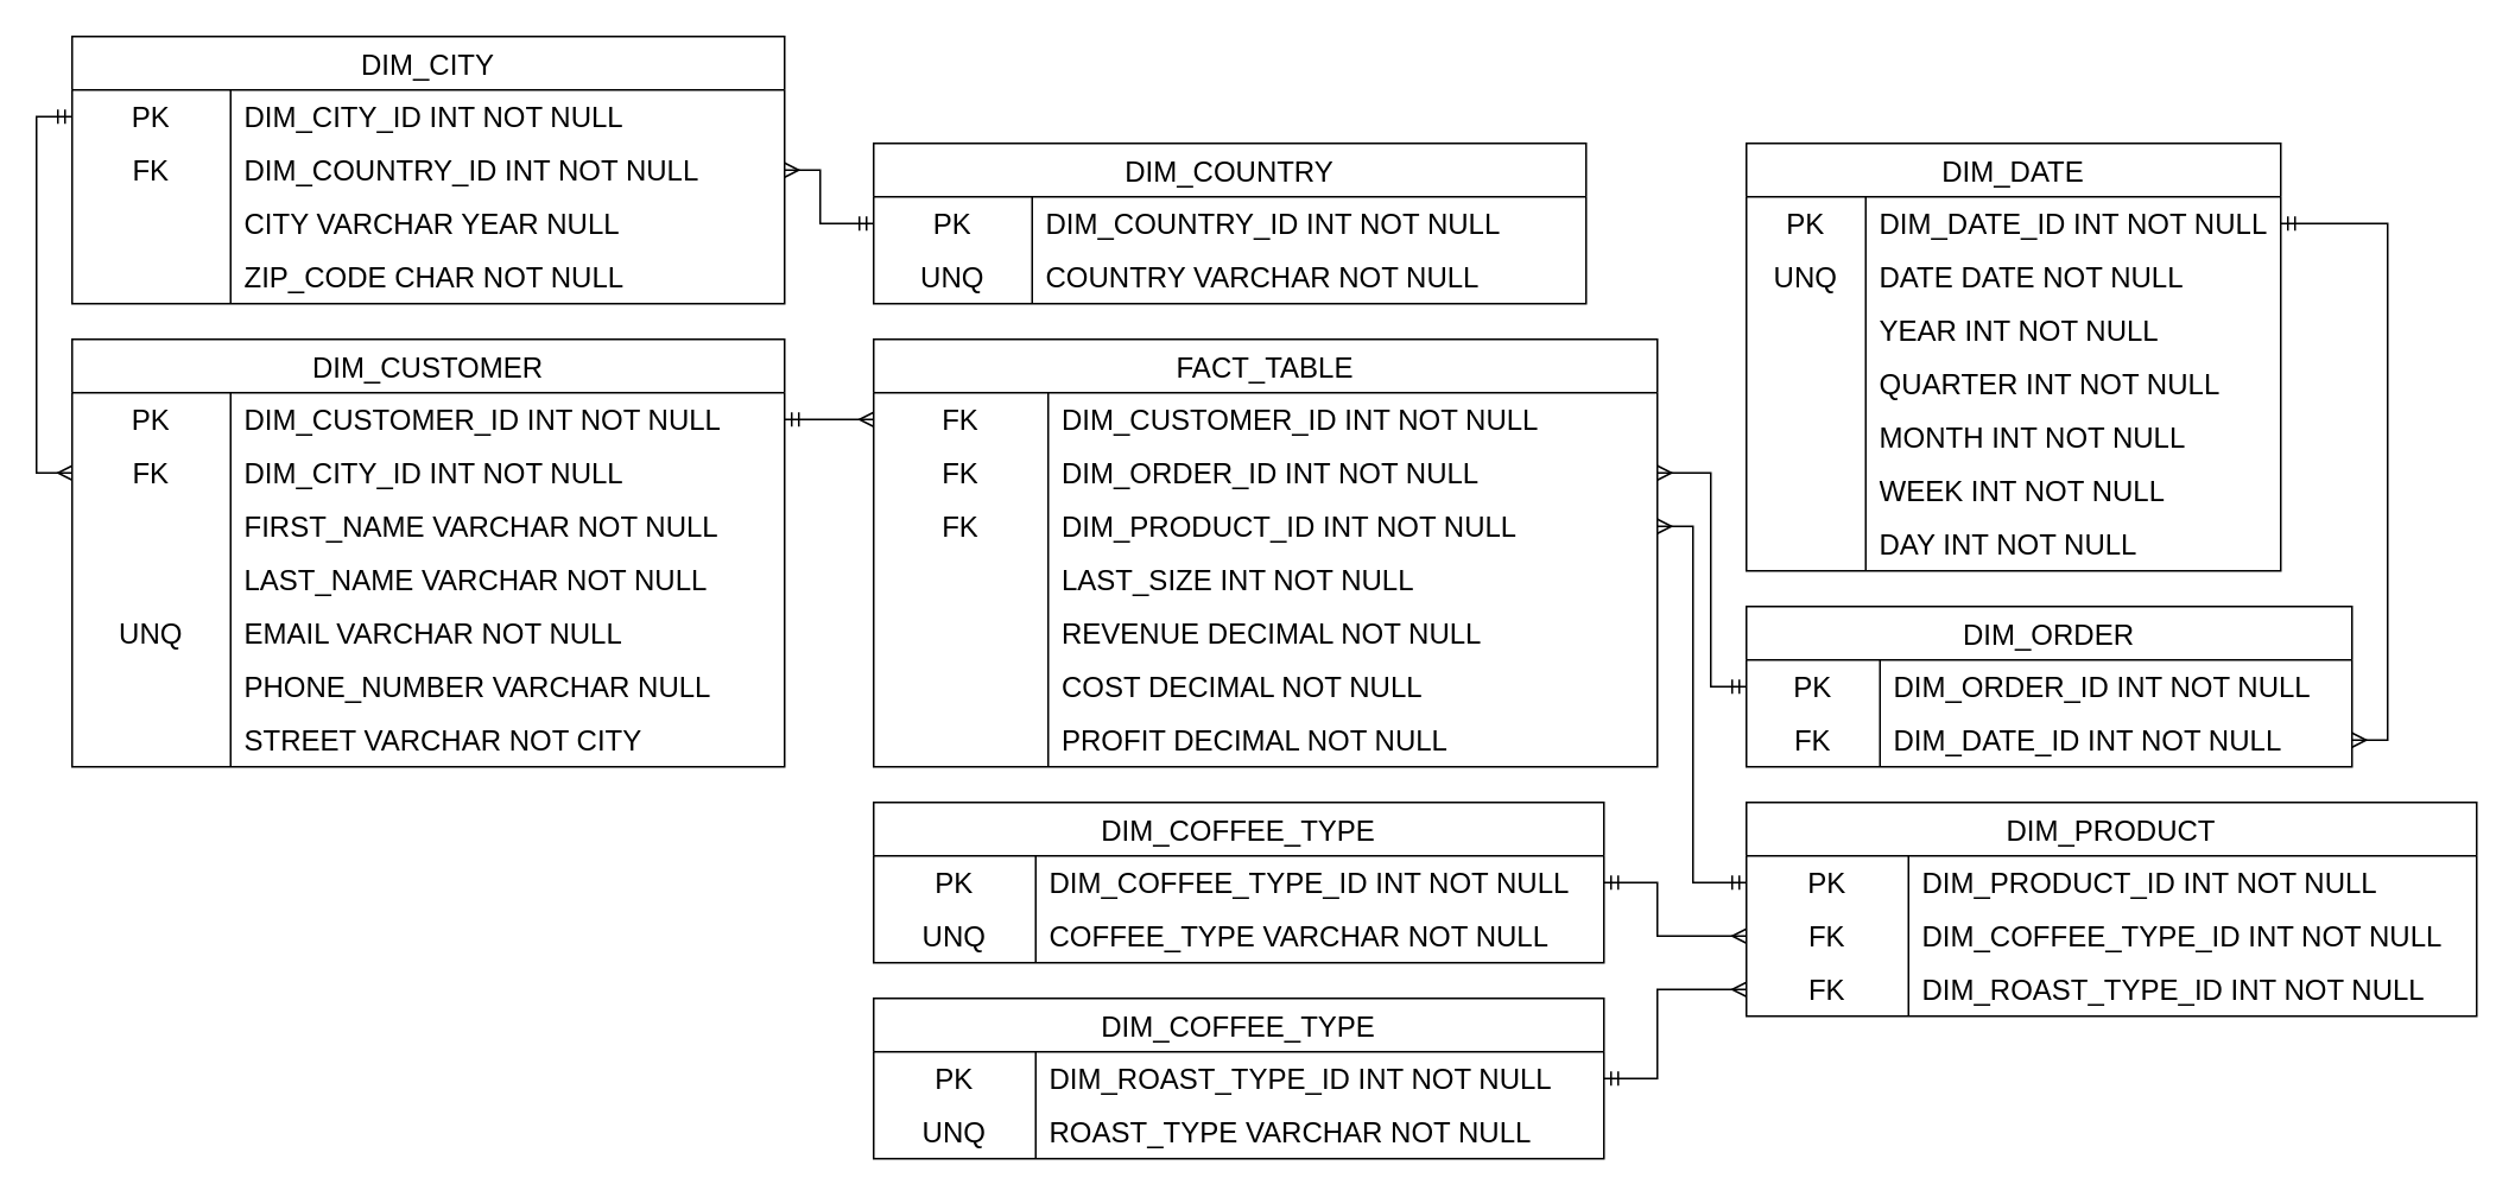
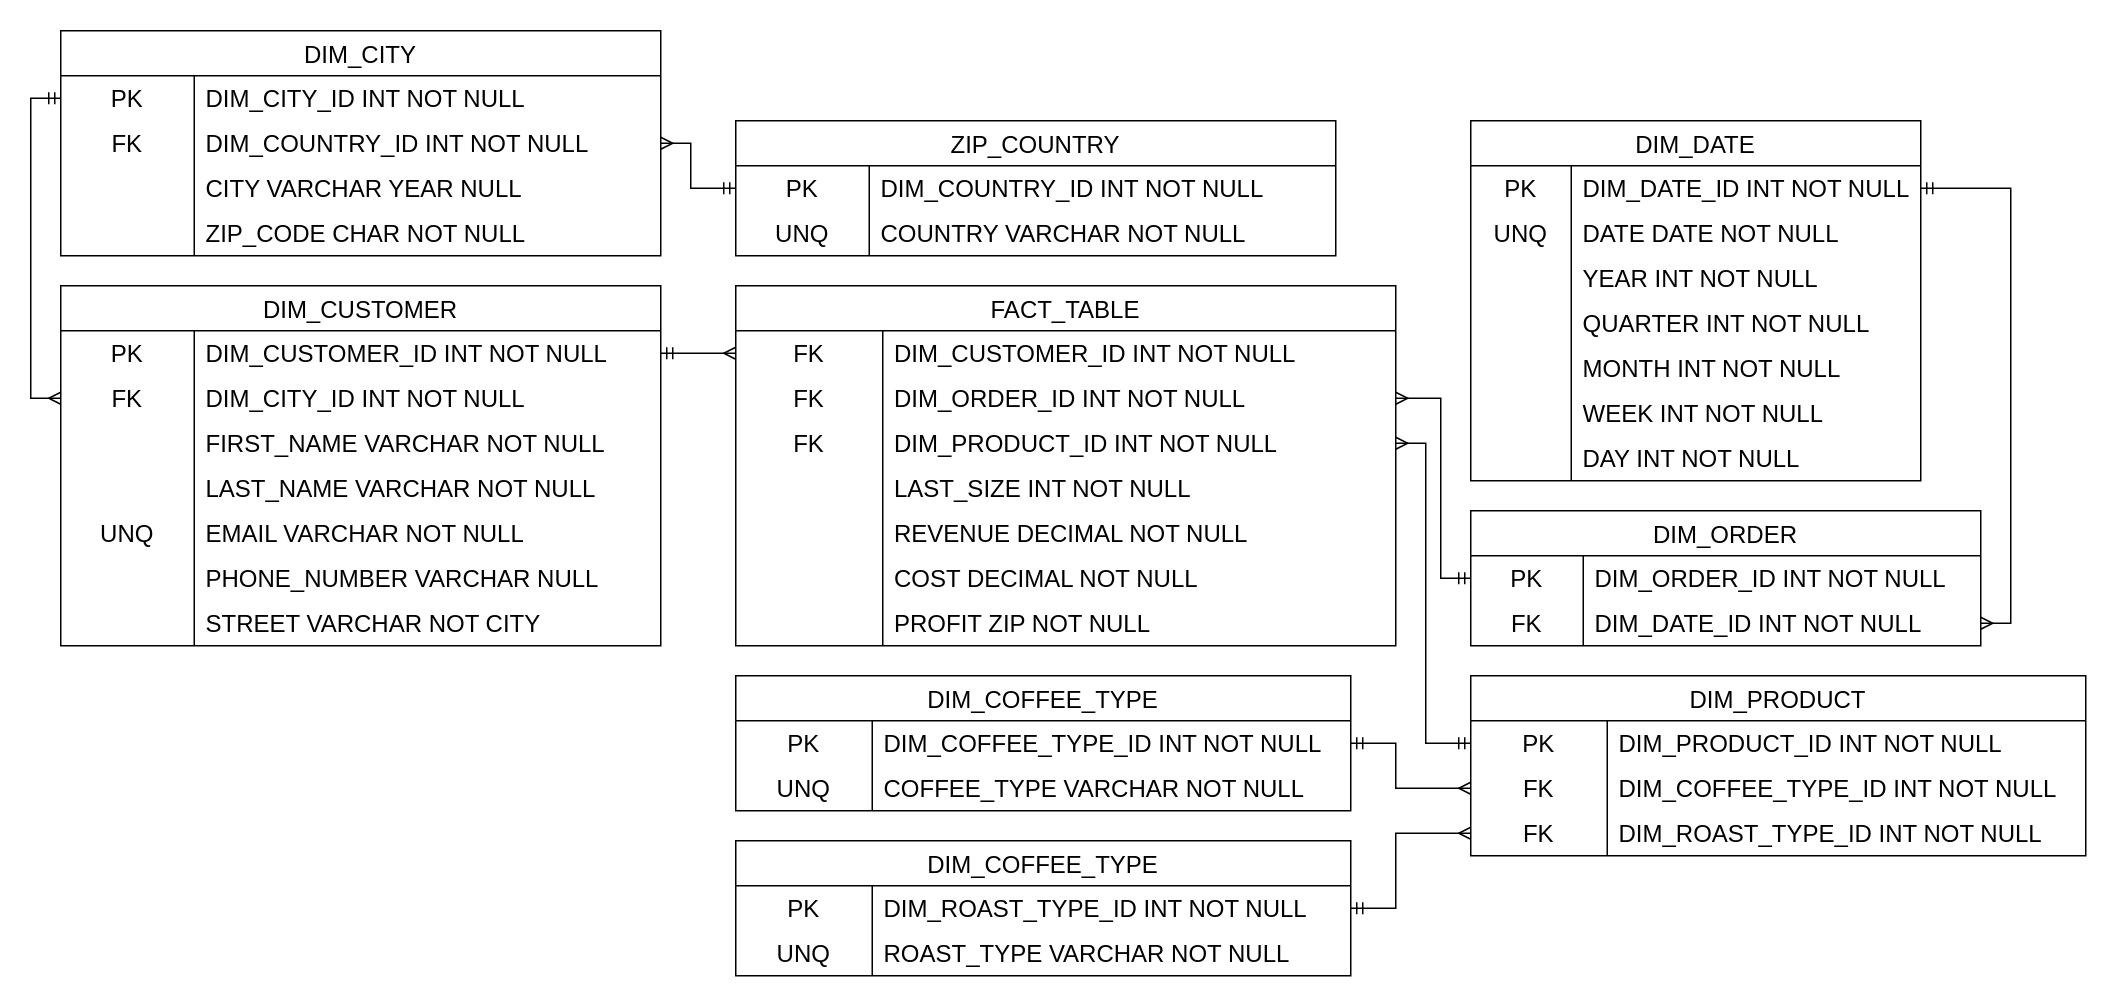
- <mxCell id="118" value="DIM_COUNTRY" style="shape=table;startSize=30;container=1;collapsible=0;childLayout=tableLayout;fixedRows=1;rowLines=0;fontStyle=0;strokeColor=default;fontSize=16;" parent="1" vertex="1"><mxGeometry x="490" y="80" width="400" height="90" as="geometry" /></mxCell>
+ <mxCell id="118" value="ZIP_COUNTRY" style="shape=table;startSize=30;container=1;collapsible=0;childLayout=tableLayout;fixedRows=1;rowLines=0;fontStyle=0;strokeColor=default;fontSize=16;" parent="1" vertex="1"><mxGeometry x="490" y="80" width="400" height="90" as="geometry" /></mxCell>
- <mxCell id="67" value="PROFIT DECIMAL NOT NULL" style="shape=partialRectangle;html=1;whiteSpace=wrap;connectable=0;fillColor=none;top=0;left=0;bottom=0;right=0;align=left;spacingLeft=6;overflow=hidden;strokeColor=inherit;fontSize=16;" parent="65" vertex="1"><mxGeometry x="98" width="342" height="30" as="geometry"><mxRectangle width="342" height="30" as="alternateBounds" /></mxGeometry></mxCell>
+ <mxCell id="67" value="PROFIT ZIP NOT NULL" style="shape=partialRectangle;html=1;whiteSpace=wrap;connectable=0;fillColor=none;top=0;left=0;bottom=0;right=0;align=left;spacingLeft=6;overflow=hidden;strokeColor=inherit;fontSize=16;" parent="65" vertex="1"><mxGeometry x="98" width="342" height="30" as="geometry"><mxRectangle width="342" height="30" as="alternateBounds" /></mxGeometry></mxCell>
